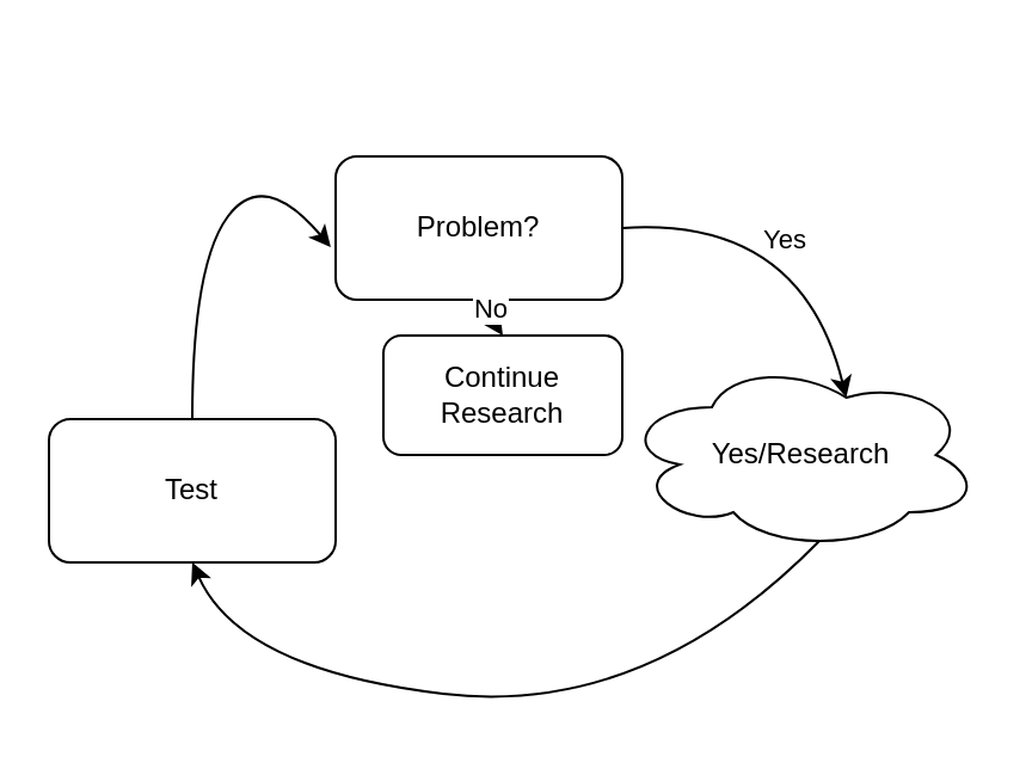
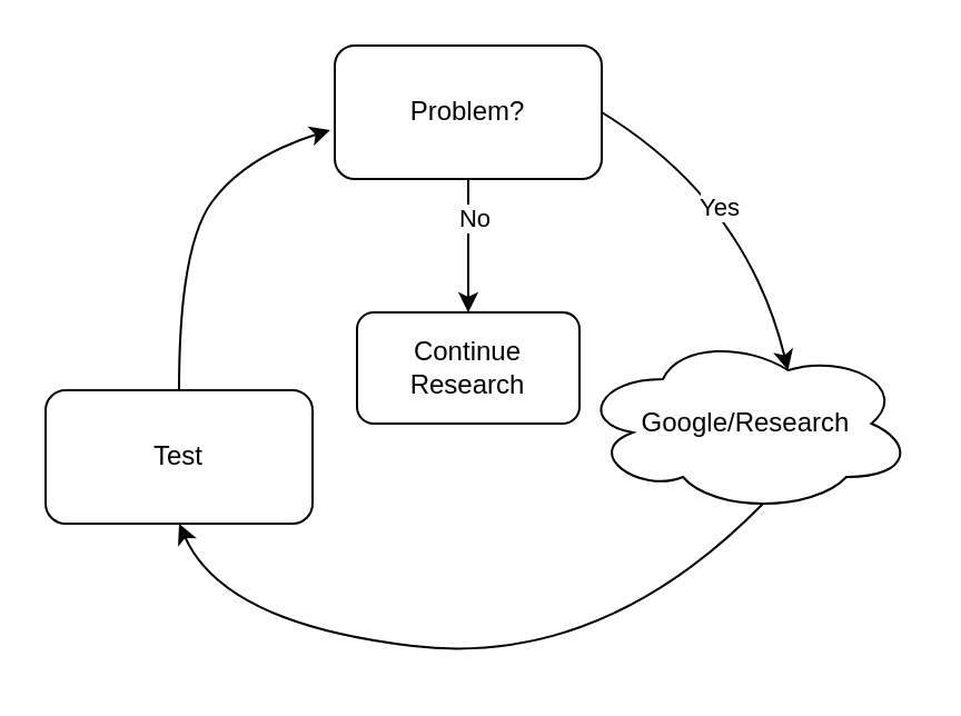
- <mxCell id="2" value="Problem?" style="rounded=1;whiteSpace=wrap;html=1;" vertex="1" parent="1"><mxGeometry x="140" y="65" width="120" height="60" as="geometry" /></mxCell>
+ <mxCell id="2" value="Problem?" style="rounded=1;whiteSpace=wrap;html=1;" vertex="1" parent="1"><mxGeometry x="150" y="20" width="120" height="60" as="geometry" /></mxCell>
- <mxCell id="3" value="Yes/Research" style="ellipse;shape=cloud;whiteSpace=wrap;html=1;" vertex="1" parent="1"><mxGeometry x="260" y="150" width="150" height="80" as="geometry" /></mxCell>
+ <mxCell id="3" value="Google/Research" style="ellipse;shape=cloud;whiteSpace=wrap;html=1;" vertex="1" parent="1"><mxGeometry x="260" y="150" width="150" height="80" as="geometry" /></mxCell>
